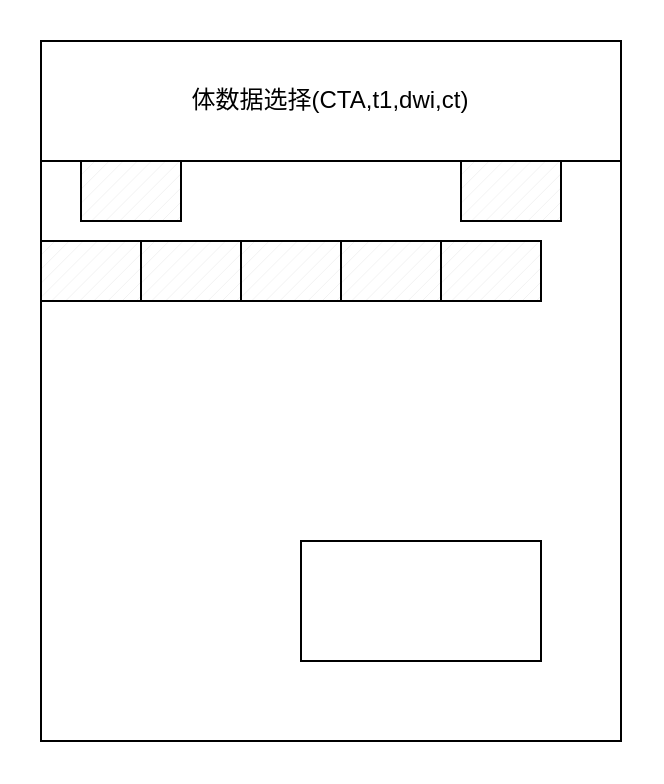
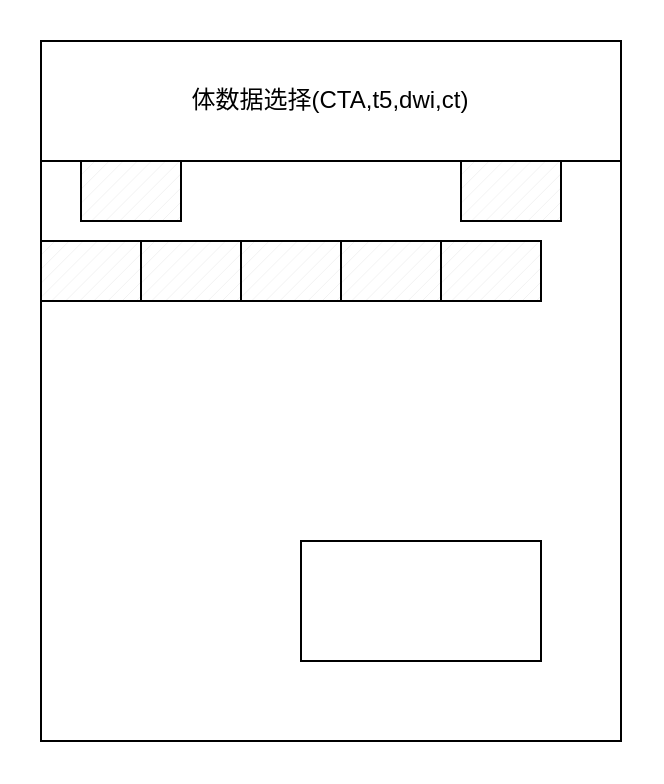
- <mxCell id="2" value="体数据选择(CTA,t1,dwi,ct)" style="rounded=0;whiteSpace=wrap;html=1;" parent="1" vertex="1"><mxGeometry x="20" y="20" width="290" height="60" as="geometry" /></mxCell>
+ <mxCell id="2" value="体数据选择(CTA,t5,dwi,ct)" style="rounded=0;whiteSpace=wrap;html=1;" parent="1" vertex="1"><mxGeometry x="20" y="20" width="290" height="60" as="geometry" /></mxCell>
